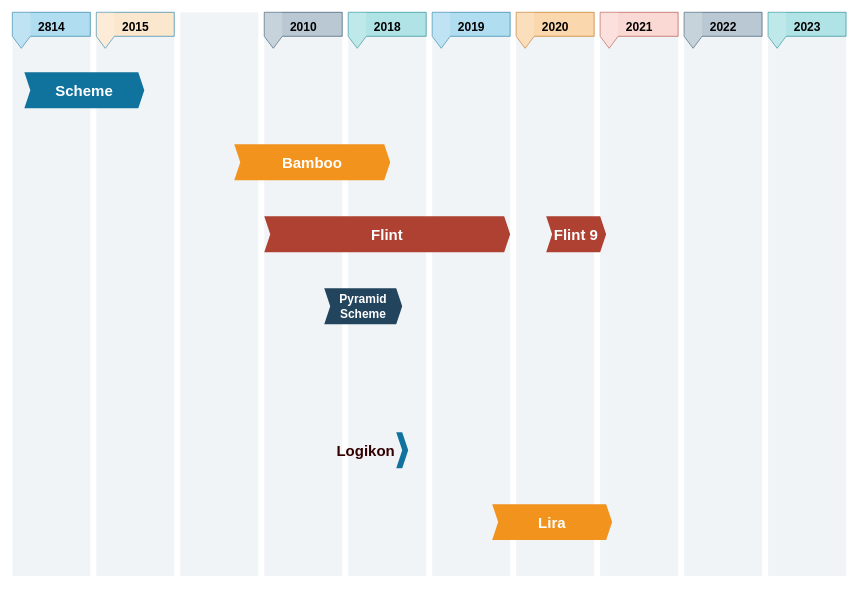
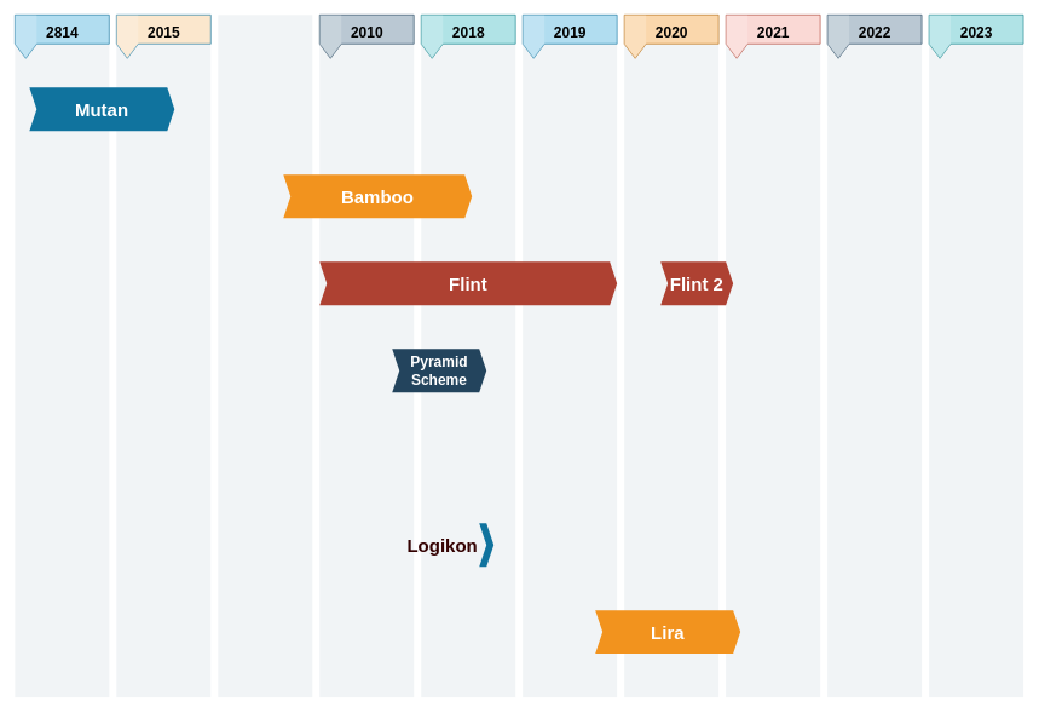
- <mxCell id="23" value="Scheme" style="shape=step;perimeter=stepPerimeter;whiteSpace=wrap;html=1;fixedSize=1;size=10;fillColor=#10739E;strokeColor=none;fontSize=25;fontColor=#FFFFFF;fontStyle=1;align=center;rounded=0;" parent="1" vertex="1"><mxGeometry x="40" y="120" width="200" height="60" as="geometry" /></mxCell>
+ <mxCell id="23" value="Mutan" style="shape=step;perimeter=stepPerimeter;whiteSpace=wrap;html=1;fixedSize=1;size=10;fillColor=#10739E;strokeColor=none;fontSize=25;fontColor=#FFFFFF;fontStyle=1;align=center;rounded=0;" parent="1" vertex="1"><mxGeometry x="40" y="120" width="200" height="60" as="geometry" /></mxCell>
- <mxCell id="12" value="Flint 9" style="shape=step;perimeter=stepPerimeter;whiteSpace=wrap;html=1;fixedSize=1;size=10;fillColor=#AE4132;strokeColor=none;fontSize=25;fontColor=#FFFFFF;fontStyle=1;align=center;rounded=0;" parent="1" vertex="1"><mxGeometry x="910" y="360" width="100" height="60" as="geometry" /></mxCell>
+ <mxCell id="12" value="Flint 2" style="shape=step;perimeter=stepPerimeter;whiteSpace=wrap;html=1;fixedSize=1;size=10;fillColor=#AE4132;strokeColor=none;fontSize=25;fontColor=#FFFFFF;fontStyle=1;align=center;rounded=0;" parent="1" vertex="1"><mxGeometry x="910" y="360" width="100" height="60" as="geometry" /></mxCell>
